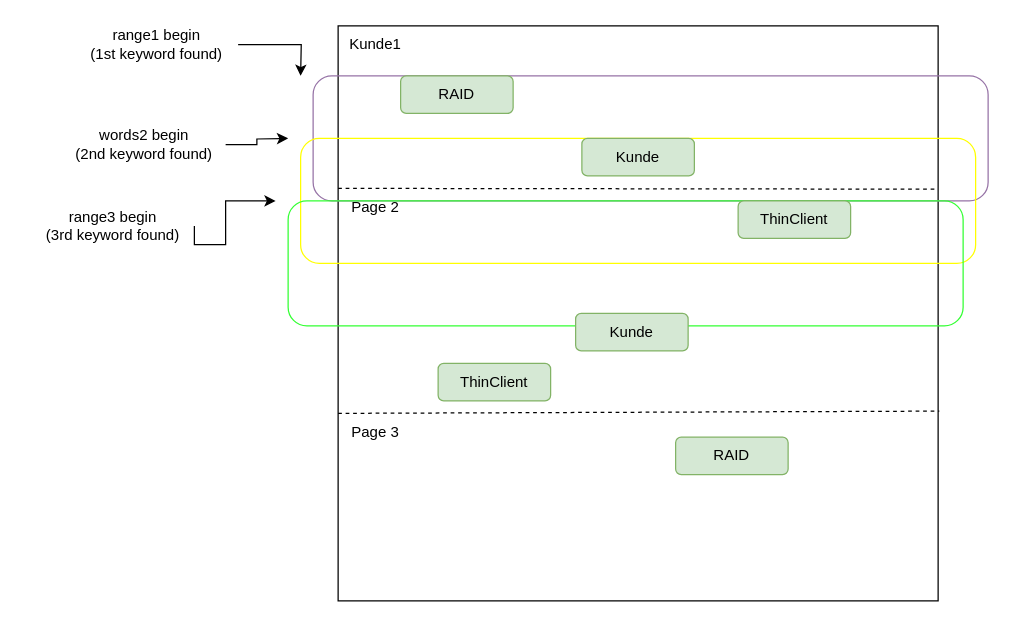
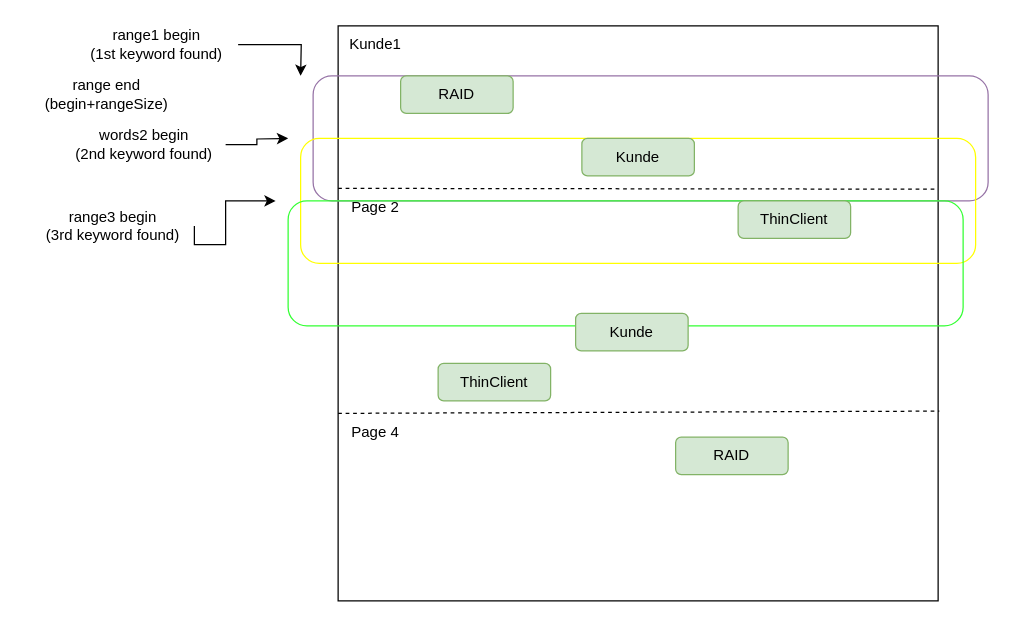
+ <mxCell id="21" value="range end (begin+rangeSize)" style="text;html=1;strokeColor=none;fillColor=none;align=center;verticalAlign=middle;whiteSpace=wrap;rounded=0;" vertex="1" parent="10"><mxGeometry x="20" y="60" width="130" height="30" as="geometry" /></mxCell>
- <mxCell id="3" value="Page 3" style="text;html=1;strokeColor=none;fillColor=none;align=center;verticalAlign=middle;whiteSpace=wrap;rounded=0;" vertex="1" parent="1"><mxGeometry x="270" y="330" width="60" height="30" as="geometry" /></mxCell>
+ <mxCell id="3" value="Page 4" style="text;html=1;strokeColor=none;fillColor=none;align=center;verticalAlign=middle;whiteSpace=wrap;rounded=0;" vertex="1" parent="1"><mxGeometry x="270" y="330" width="60" height="30" as="geometry" /></mxCell>
